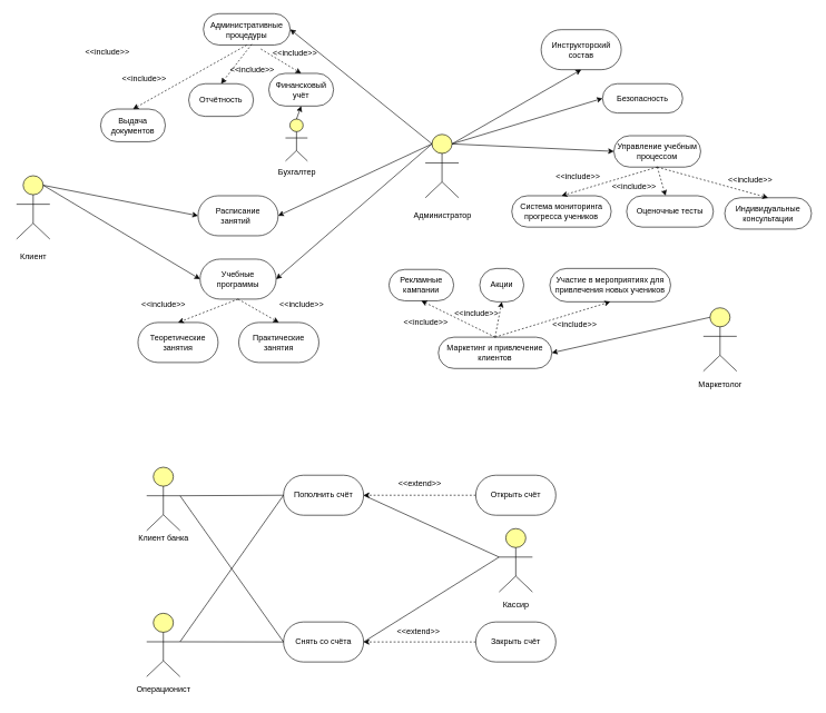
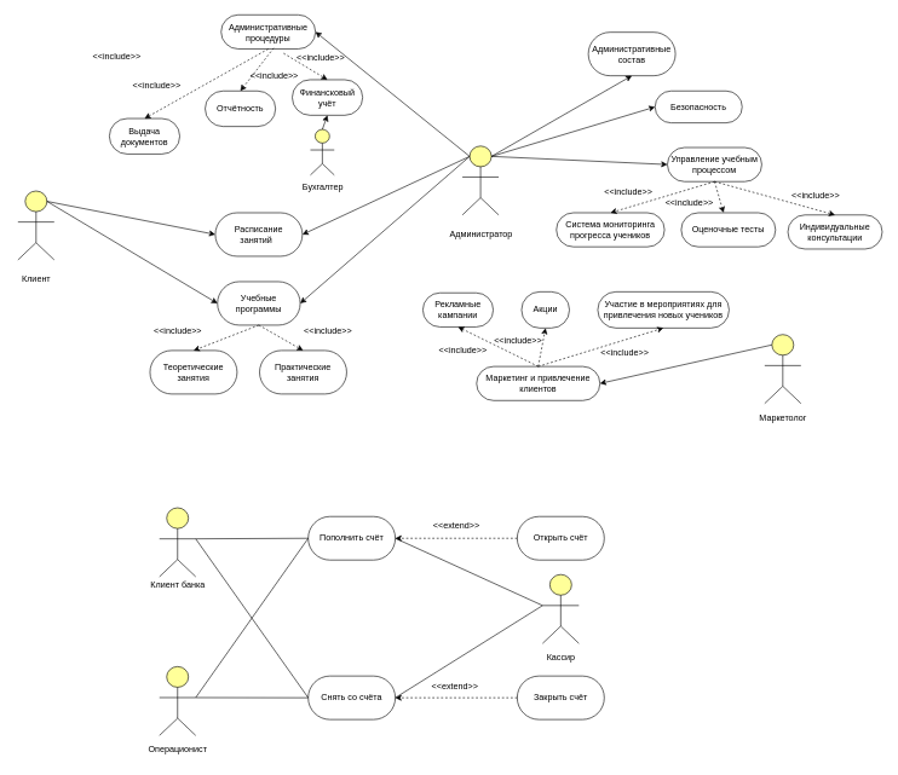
- <mxCell id="40" value="Инструкторский состав" style="rounded=1;whiteSpace=wrap;html=1;arcSize=50;" vertex="1" parent="1"><mxGeometry x="810" y="44" width="120" height="60" as="geometry" /></mxCell>
+ <mxCell id="40" value="Административные состав" style="rounded=1;whiteSpace=wrap;html=1;arcSize=50;" vertex="1" parent="1"><mxGeometry x="810" y="44" width="120" height="60" as="geometry" /></mxCell>
